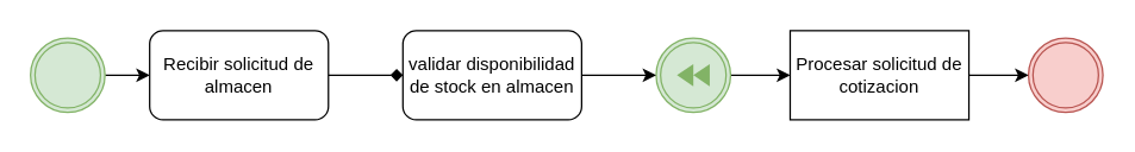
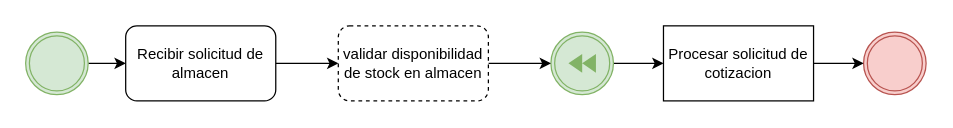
- <mxCell id="11" value="" style="edgeStyle=orthogonalEdgeStyle;rounded=0;orthogonalLoop=1;jettySize=auto;html=1;endArrow=diamond;" edge="1" parent="1" source="12" target="10"><mxGeometry relative="1" as="geometry" /></mxCell>
+ <mxCell id="11" value="" style="edgeStyle=orthogonalEdgeStyle;rounded=0;orthogonalLoop=1;jettySize=auto;html=1;" edge="1" parent="1" source="12" target="10"><mxGeometry relative="1" as="geometry" /></mxCell>
- <mxCell id="10" value="validar disponibilidad de stock en almacen" style="rounded=1;whiteSpace=wrap;html=1;" vertex="1" parent="1"><mxGeometry x="270" y="20" width="120" height="60" as="geometry" /></mxCell>
+ <mxCell id="10" value="validar disponibilidad de stock en almacen" style="rounded=1;whiteSpace=wrap;html=1;dashed=1;" vertex="1" parent="1"><mxGeometry x="270" y="20" width="120" height="60" as="geometry" /></mxCell>
